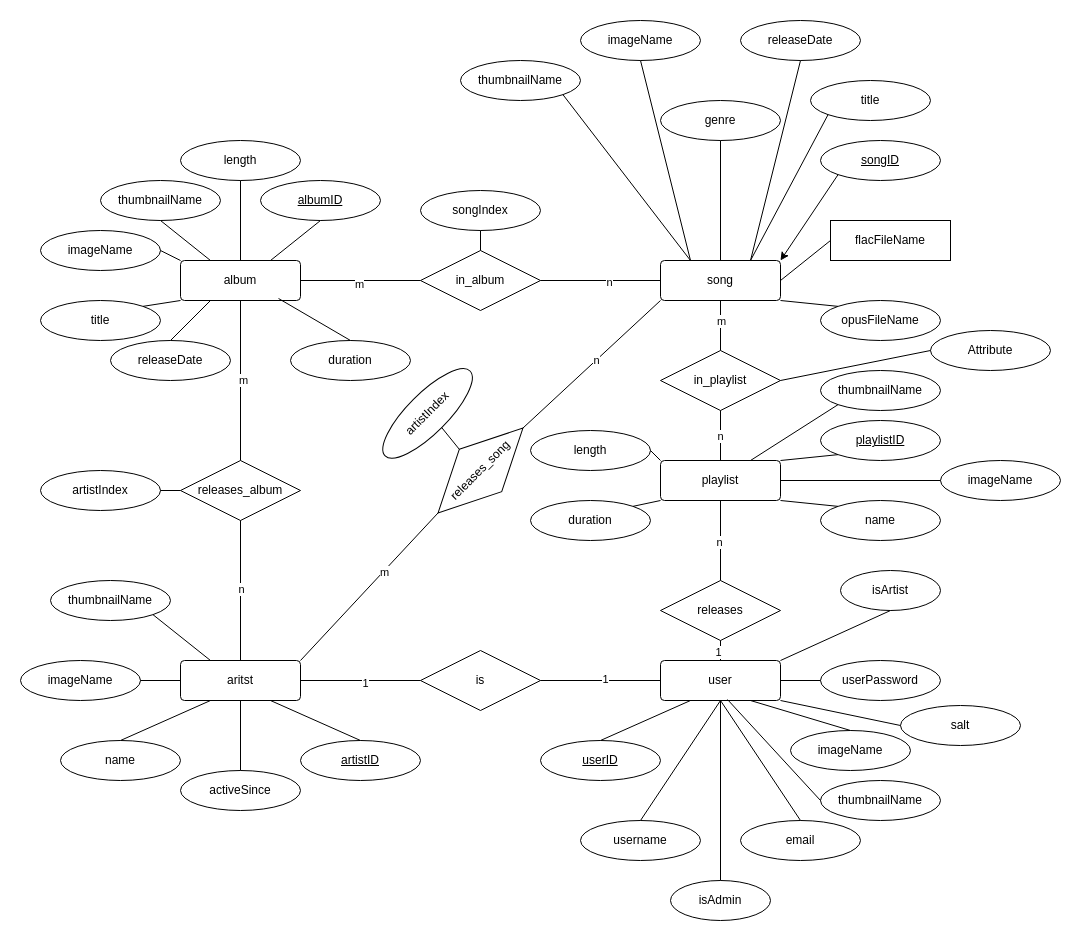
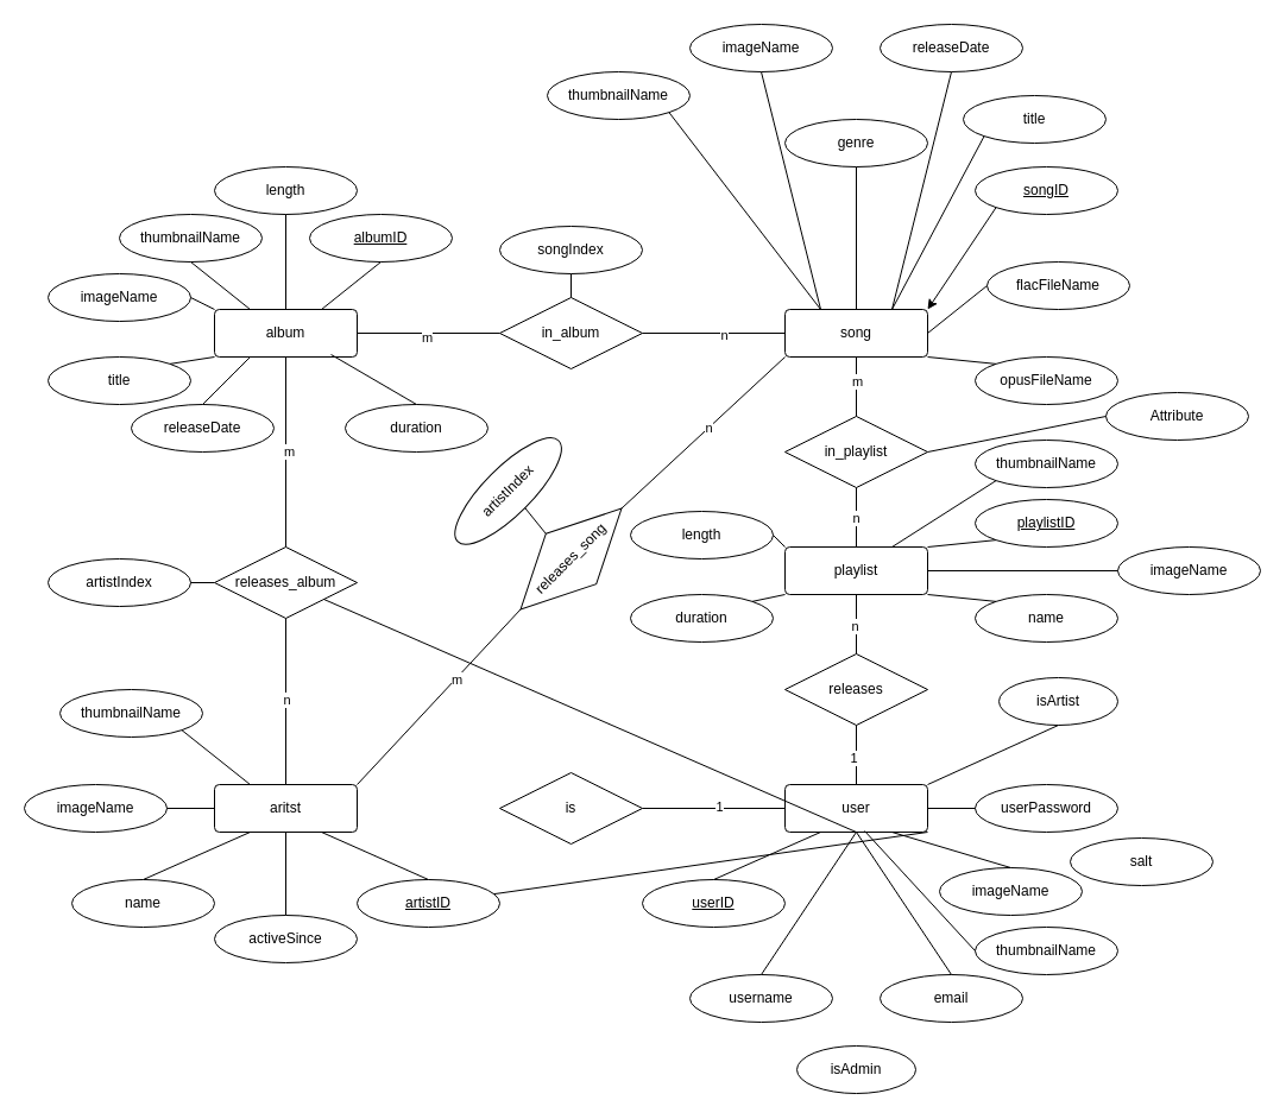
- <mxCell id="79" value="flacFileName" style="whiteSpace=wrap;html=1;align=center;rounded=0;" vertex="1" parent="1"><mxGeometry x="830" y="220" width="120" height="40" as="geometry" /></mxCell>
+ <mxCell id="79" value="flacFileName" style="ellipse;whiteSpace=wrap;html=1;align=center;" vertex="1" parent="1"><mxGeometry x="830" y="220" width="120" height="40" as="geometry" /></mxCell>
- <mxCell id="47" value="releases" style="shape=rhombus;perimeter=rhombusPerimeter;whiteSpace=wrap;html=1;align=center;" vertex="1" parent="1"><mxGeometry x="660" y="580" width="120" height="60" as="geometry" /></mxCell>
+ <mxCell id="47" value="releases" style="shape=rhombus;perimeter=rhombusPerimeter;whiteSpace=wrap;html=1;align=center;" vertex="1" parent="1"><mxGeometry x="660" y="550" width="120" height="60" as="geometry" /></mxCell>
- <mxCell id="37" value="" style="endArrow=none;html=1;rounded=0;exitX=1;exitY=0.5;exitDx=0;exitDy=0;entryX=0;entryY=0.5;entryDx=0;entryDy=0;" edge="1" parent="1" source="8" target="34"><mxGeometry relative="1" as="geometry"><mxPoint x="380" y="750" as="sourcePoint" /><mxPoint x="540" y="750" as="targetPoint" /></mxGeometry></mxCell>
- <mxCell id="38" value="1" style="edgeLabel;html=1;align=center;verticalAlign=middle;resizable=0;points=[];" connectable="0" vertex="1" parent="37"><mxGeometry x="0.062" y="-2" relative="1" as="geometry"><mxPoint as="offset" /></mxGeometry></mxCell>
- <mxCell id="102" value="" style="endArrow=none;html=1;rounded=0;exitX=1;exitY=1;exitDx=0;exitDy=0;entryX=0;entryY=0.5;entryDx=0;entryDy=0;" edge="1" parent="1" source="13" target="101"><mxGeometry relative="1" as="geometry"><mxPoint x="890" y="850" as="sourcePoint" /><mxPoint x="1050" y="850" as="targetPoint" /></mxGeometry></mxCell>
+ <mxCell id="102" value="" style="endArrow=none;html=1;rounded=0;exitX=1;exitY=1;exitDx=0;exitDy=0;" edge="1" parent="1" source="13" target="9"><mxGeometry relative="1" as="geometry"><mxPoint x="890" y="850" as="sourcePoint" /><mxPoint x="1050" y="850" as="targetPoint" /></mxGeometry></mxCell>
- <mxCell id="82" value="" style="endArrow=none;html=1;rounded=0;exitX=0.5;exitY=1;exitDx=0;exitDy=0;entryX=0.5;entryY=0;entryDx=0;entryDy=0;" edge="1" parent="1" source="13" target="81"><mxGeometry relative="1" as="geometry"><mxPoint x="540" y="980" as="sourcePoint" /><mxPoint x="700" y="980" as="targetPoint" /></mxGeometry></mxCell>
+ <mxCell id="82" value="" style="endArrow=none;html=1;rounded=0;exitX=0.5;exitY=1;exitDx=0;exitDy=0;" edge="1" parent="1" source="13" target="29"><mxGeometry relative="1" as="geometry"><mxPoint x="540" y="980" as="sourcePoint" /><mxPoint x="700" y="980" as="targetPoint" /></mxGeometry></mxCell>
